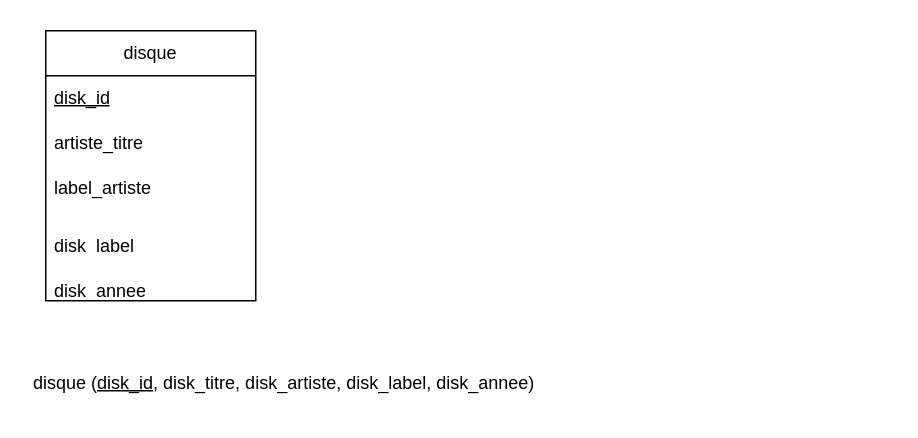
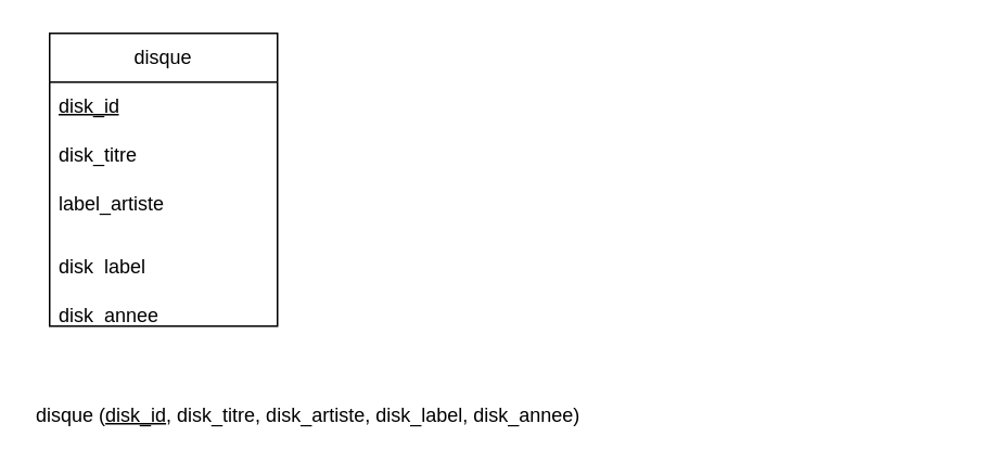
- <mxCell id="4" value="artiste_titre" style="text;strokeColor=none;fillColor=none;align=left;verticalAlign=middle;spacingLeft=4;spacingRight=4;overflow=hidden;points=[[0,0.5],[1,0.5]];portConstraint=eastwest;rotatable=0;whiteSpace=wrap;html=1;" vertex="1" parent="2"><mxGeometry y="60" width="140" height="30" as="geometry" /></mxCell>
+ <mxCell id="4" value="disk_titre" style="text;strokeColor=none;fillColor=none;align=left;verticalAlign=middle;spacingLeft=4;spacingRight=4;overflow=hidden;points=[[0,0.5],[1,0.5]];portConstraint=eastwest;rotatable=0;whiteSpace=wrap;html=1;" vertex="1" parent="2"><mxGeometry y="60" width="140" height="30" as="geometry" /></mxCell>
